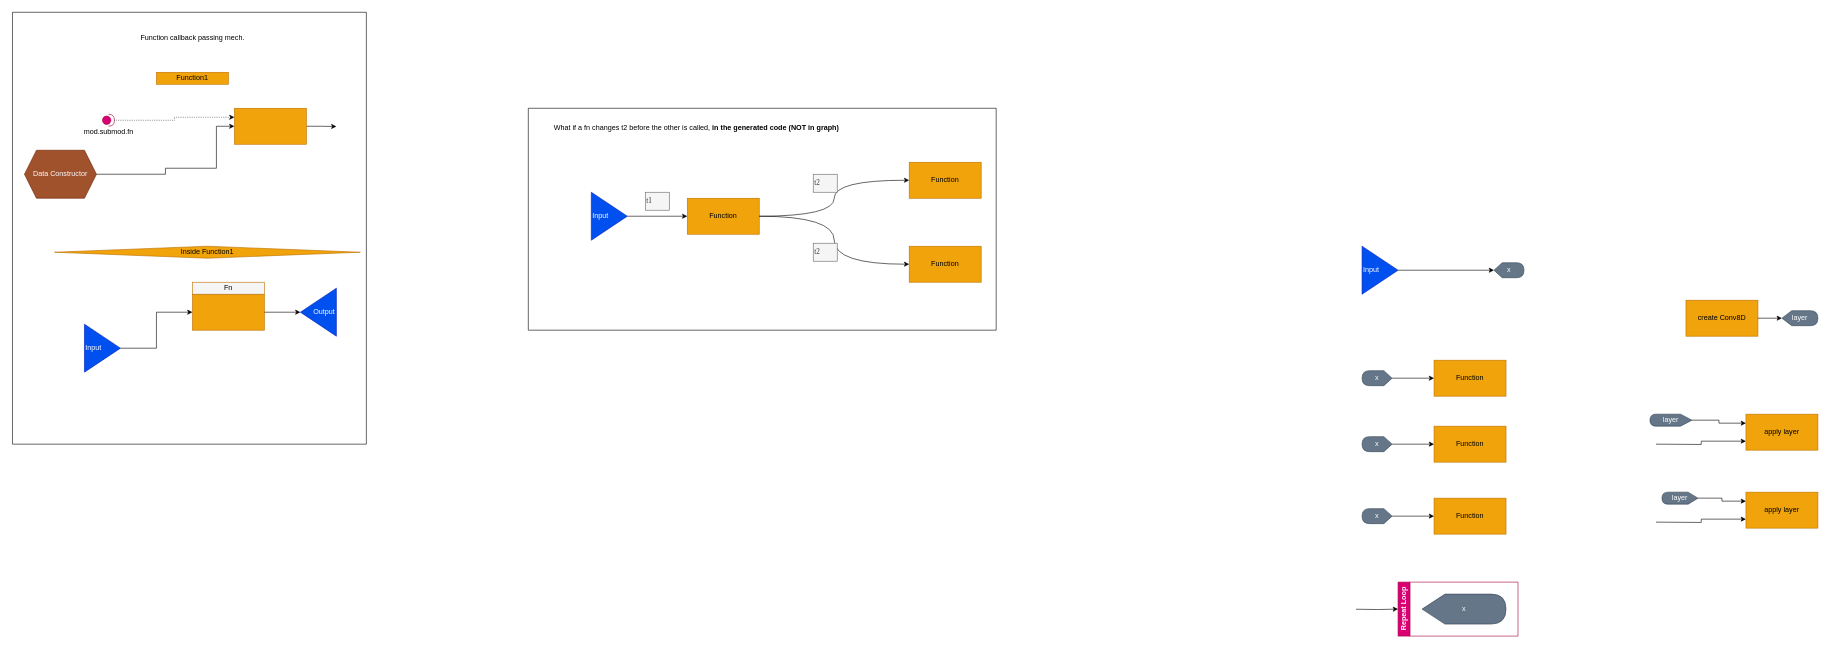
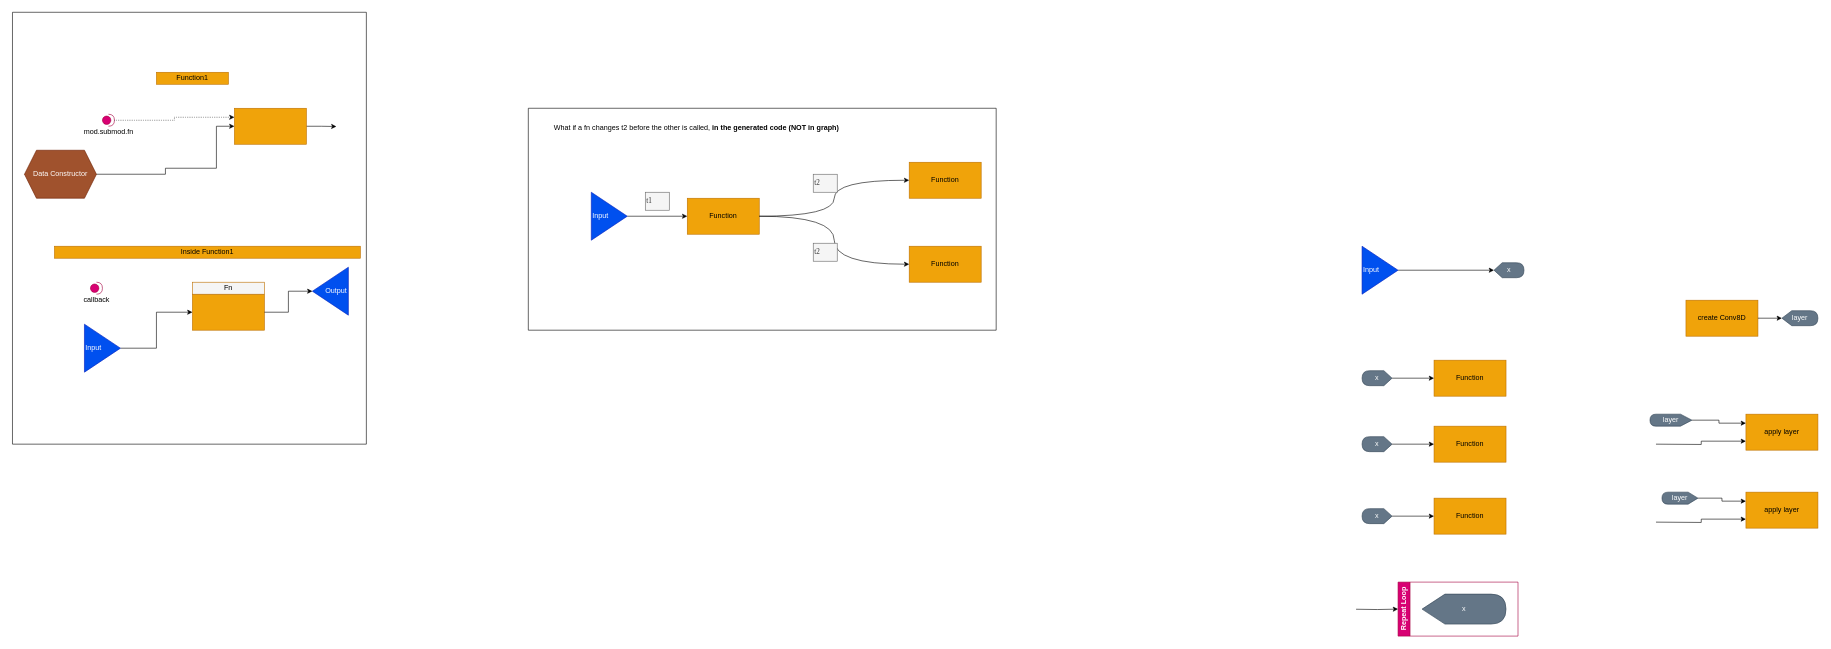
- <mxCell id="18" value="Function callback passing mech." style="text;html=1;align=center;verticalAlign=middle;resizable=0;points=[];autosize=1;strokeColor=none;fillColor=none;" vertex="1" parent="2"><mxGeometry x="200" y="28" width="200" height="30" as="geometry" /></mxCell>
- <mxCell id="13" value="Inside Function1" style="rhombus;whiteSpace=wrap;html=1;fillColor=#f0a30a;fontColor=#000000;strokeColor=#BD7000;" vertex="1" parent="2"><mxGeometry x="70" y="390" width="510" height="20" as="geometry" /></mxCell>
+ <mxCell id="13" value="Inside Function1" style="rounded=0;whiteSpace=wrap;html=1;fillColor=#f0a30a;fontColor=#000000;strokeColor=#BD7000;" vertex="1" parent="2"><mxGeometry x="70" y="390" width="510" height="20" as="geometry" /></mxCell>
+ <mxCell id="9" value="&lt;font color=&quot;#000000&quot;&gt;callback&lt;/font&gt;" style="shape=providedRequiredInterface;html=1;verticalLabelPosition=bottom;sketch=0;fillColor=#d80073;fontColor=#ffffff;strokeColor=#A50040;" vertex="1" parent="2"><mxGeometry x="130" y="450" width="20" height="20" as="geometry" /></mxCell>
- <mxCell id="16" value="Output" style="triangle;whiteSpace=wrap;html=1;direction=west;align=right;fillColor=#0050ef;fontColor=#ffffff;strokeColor=#001DBC;" vertex="1" parent="2"><mxGeometry x="480" y="460" width="60" height="80" as="geometry" /></mxCell>
+ <mxCell id="16" value="Output" style="triangle;whiteSpace=wrap;html=1;direction=west;align=right;fillColor=#0050ef;fontColor=#ffffff;strokeColor=#001DBC;" vertex="1" parent="2"><mxGeometry x="500" y="425" width="60" height="80" as="geometry" /></mxCell>
